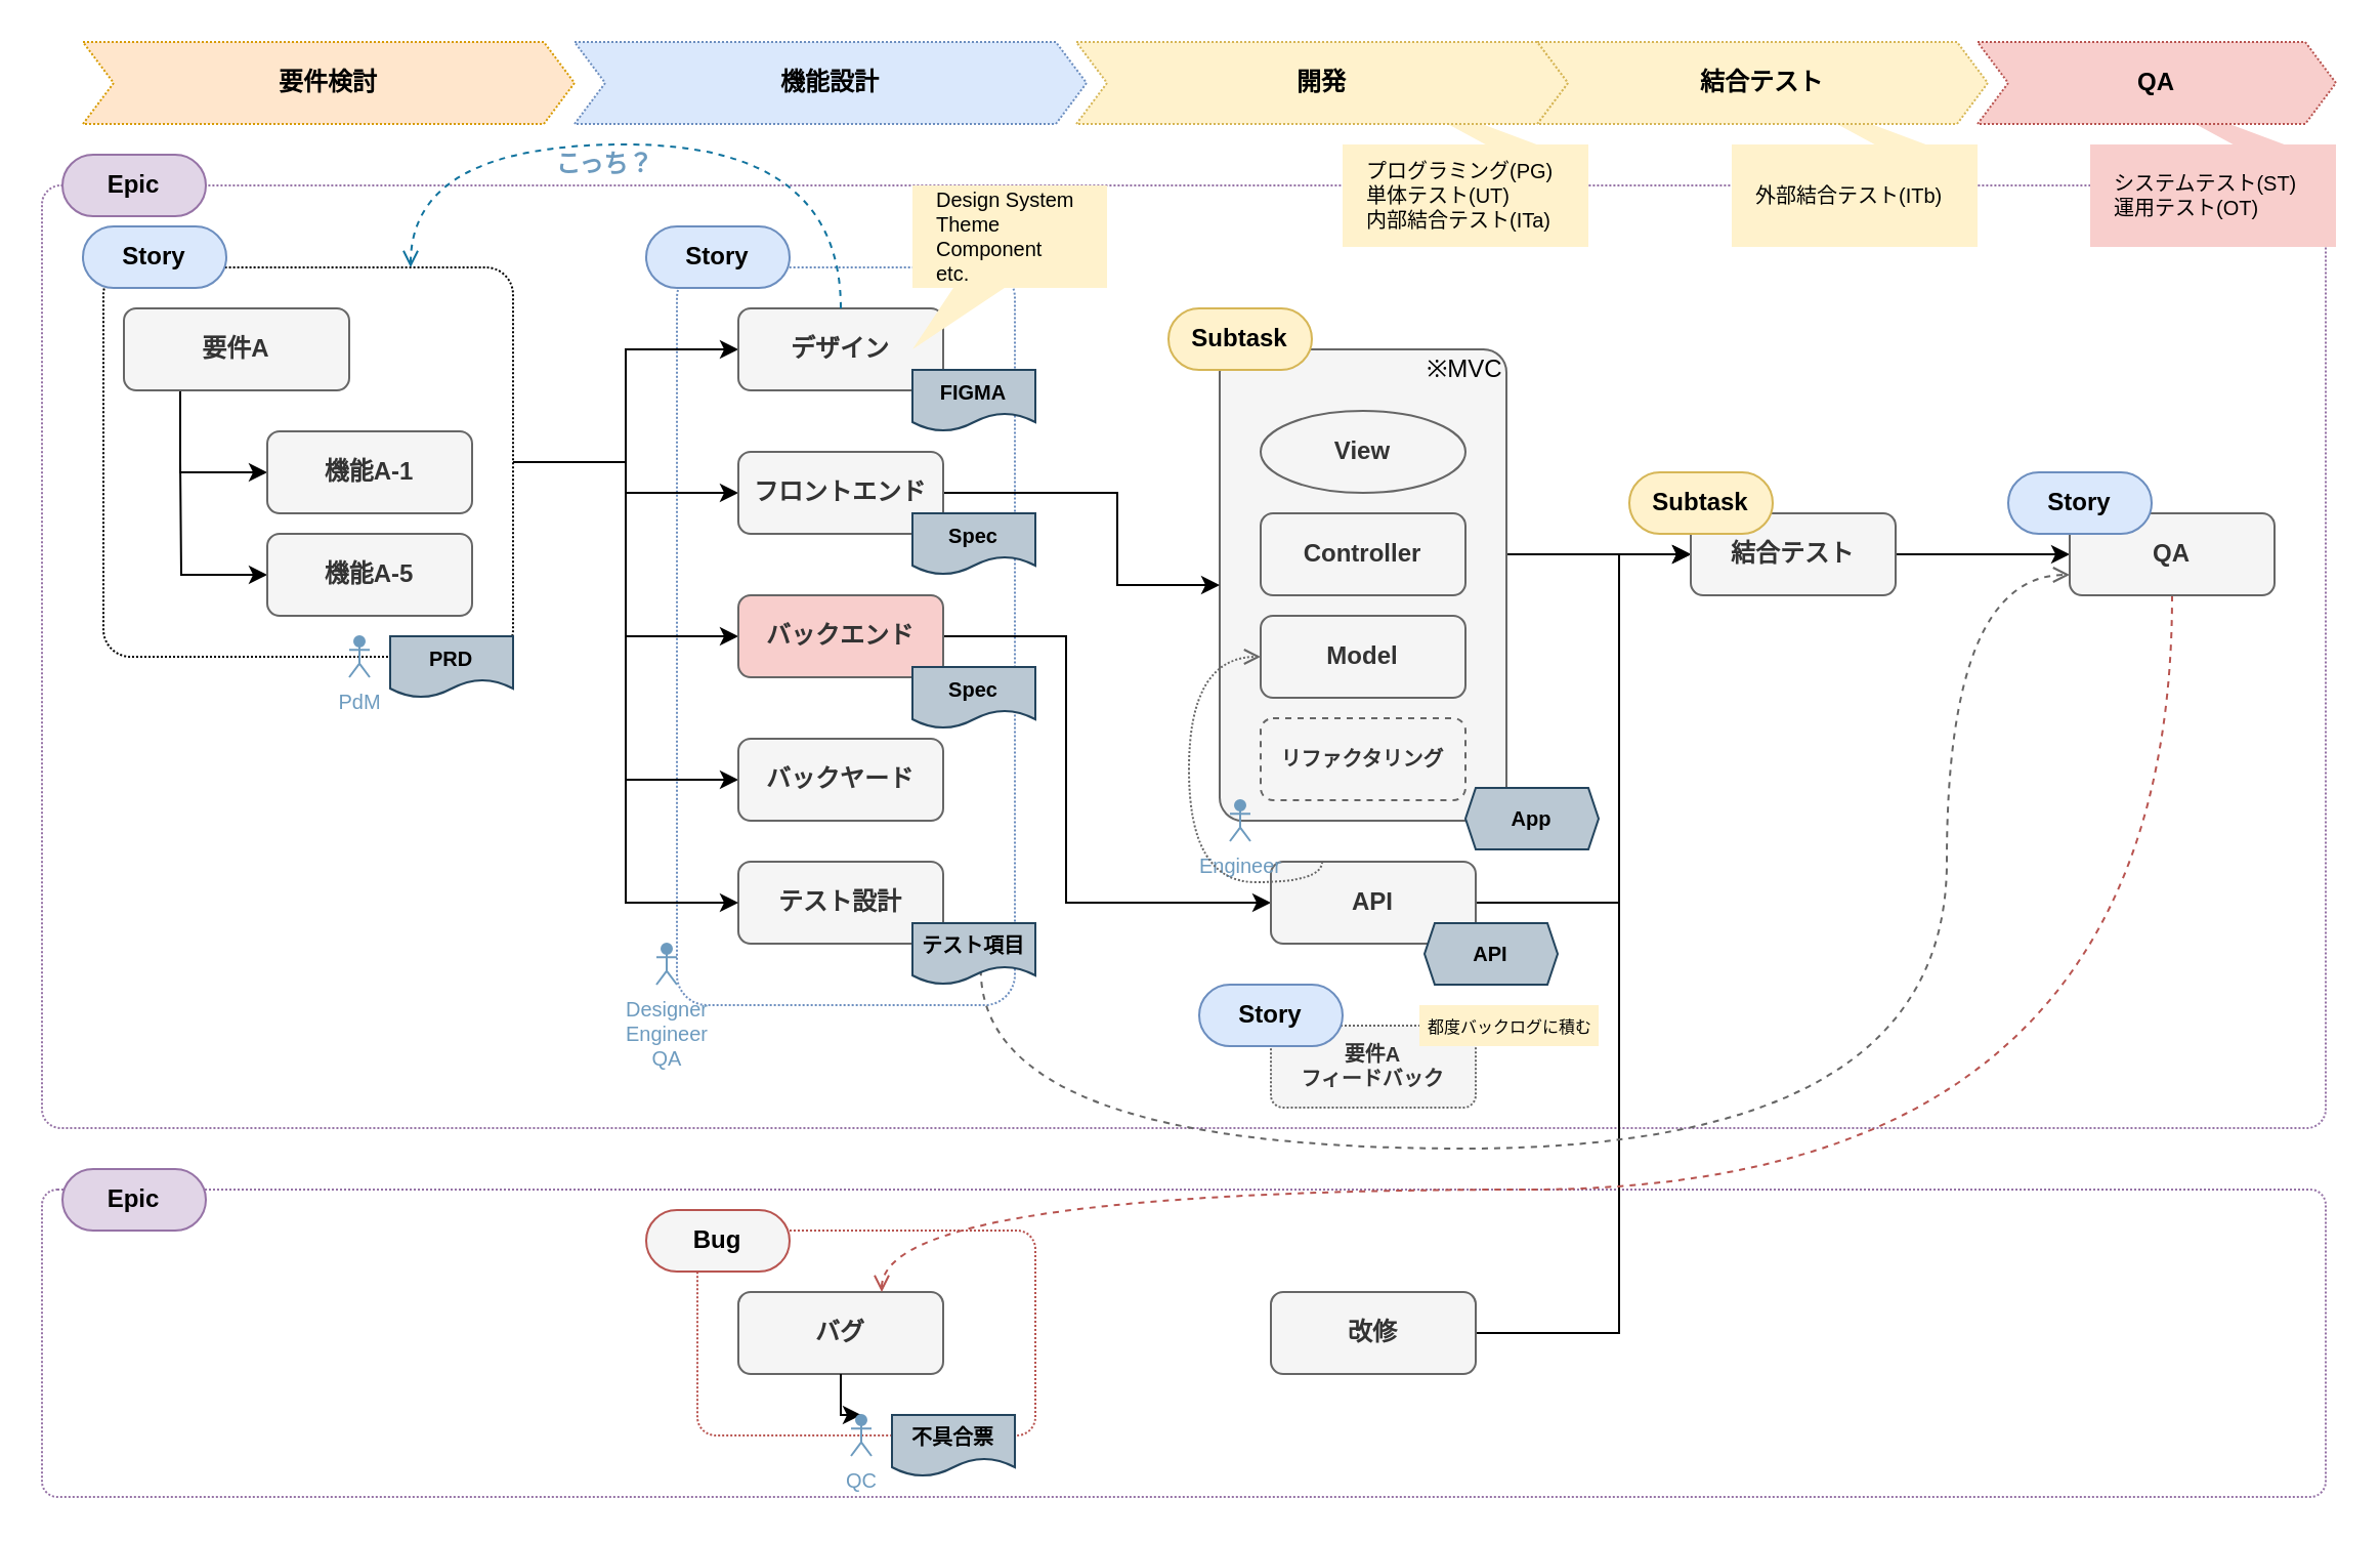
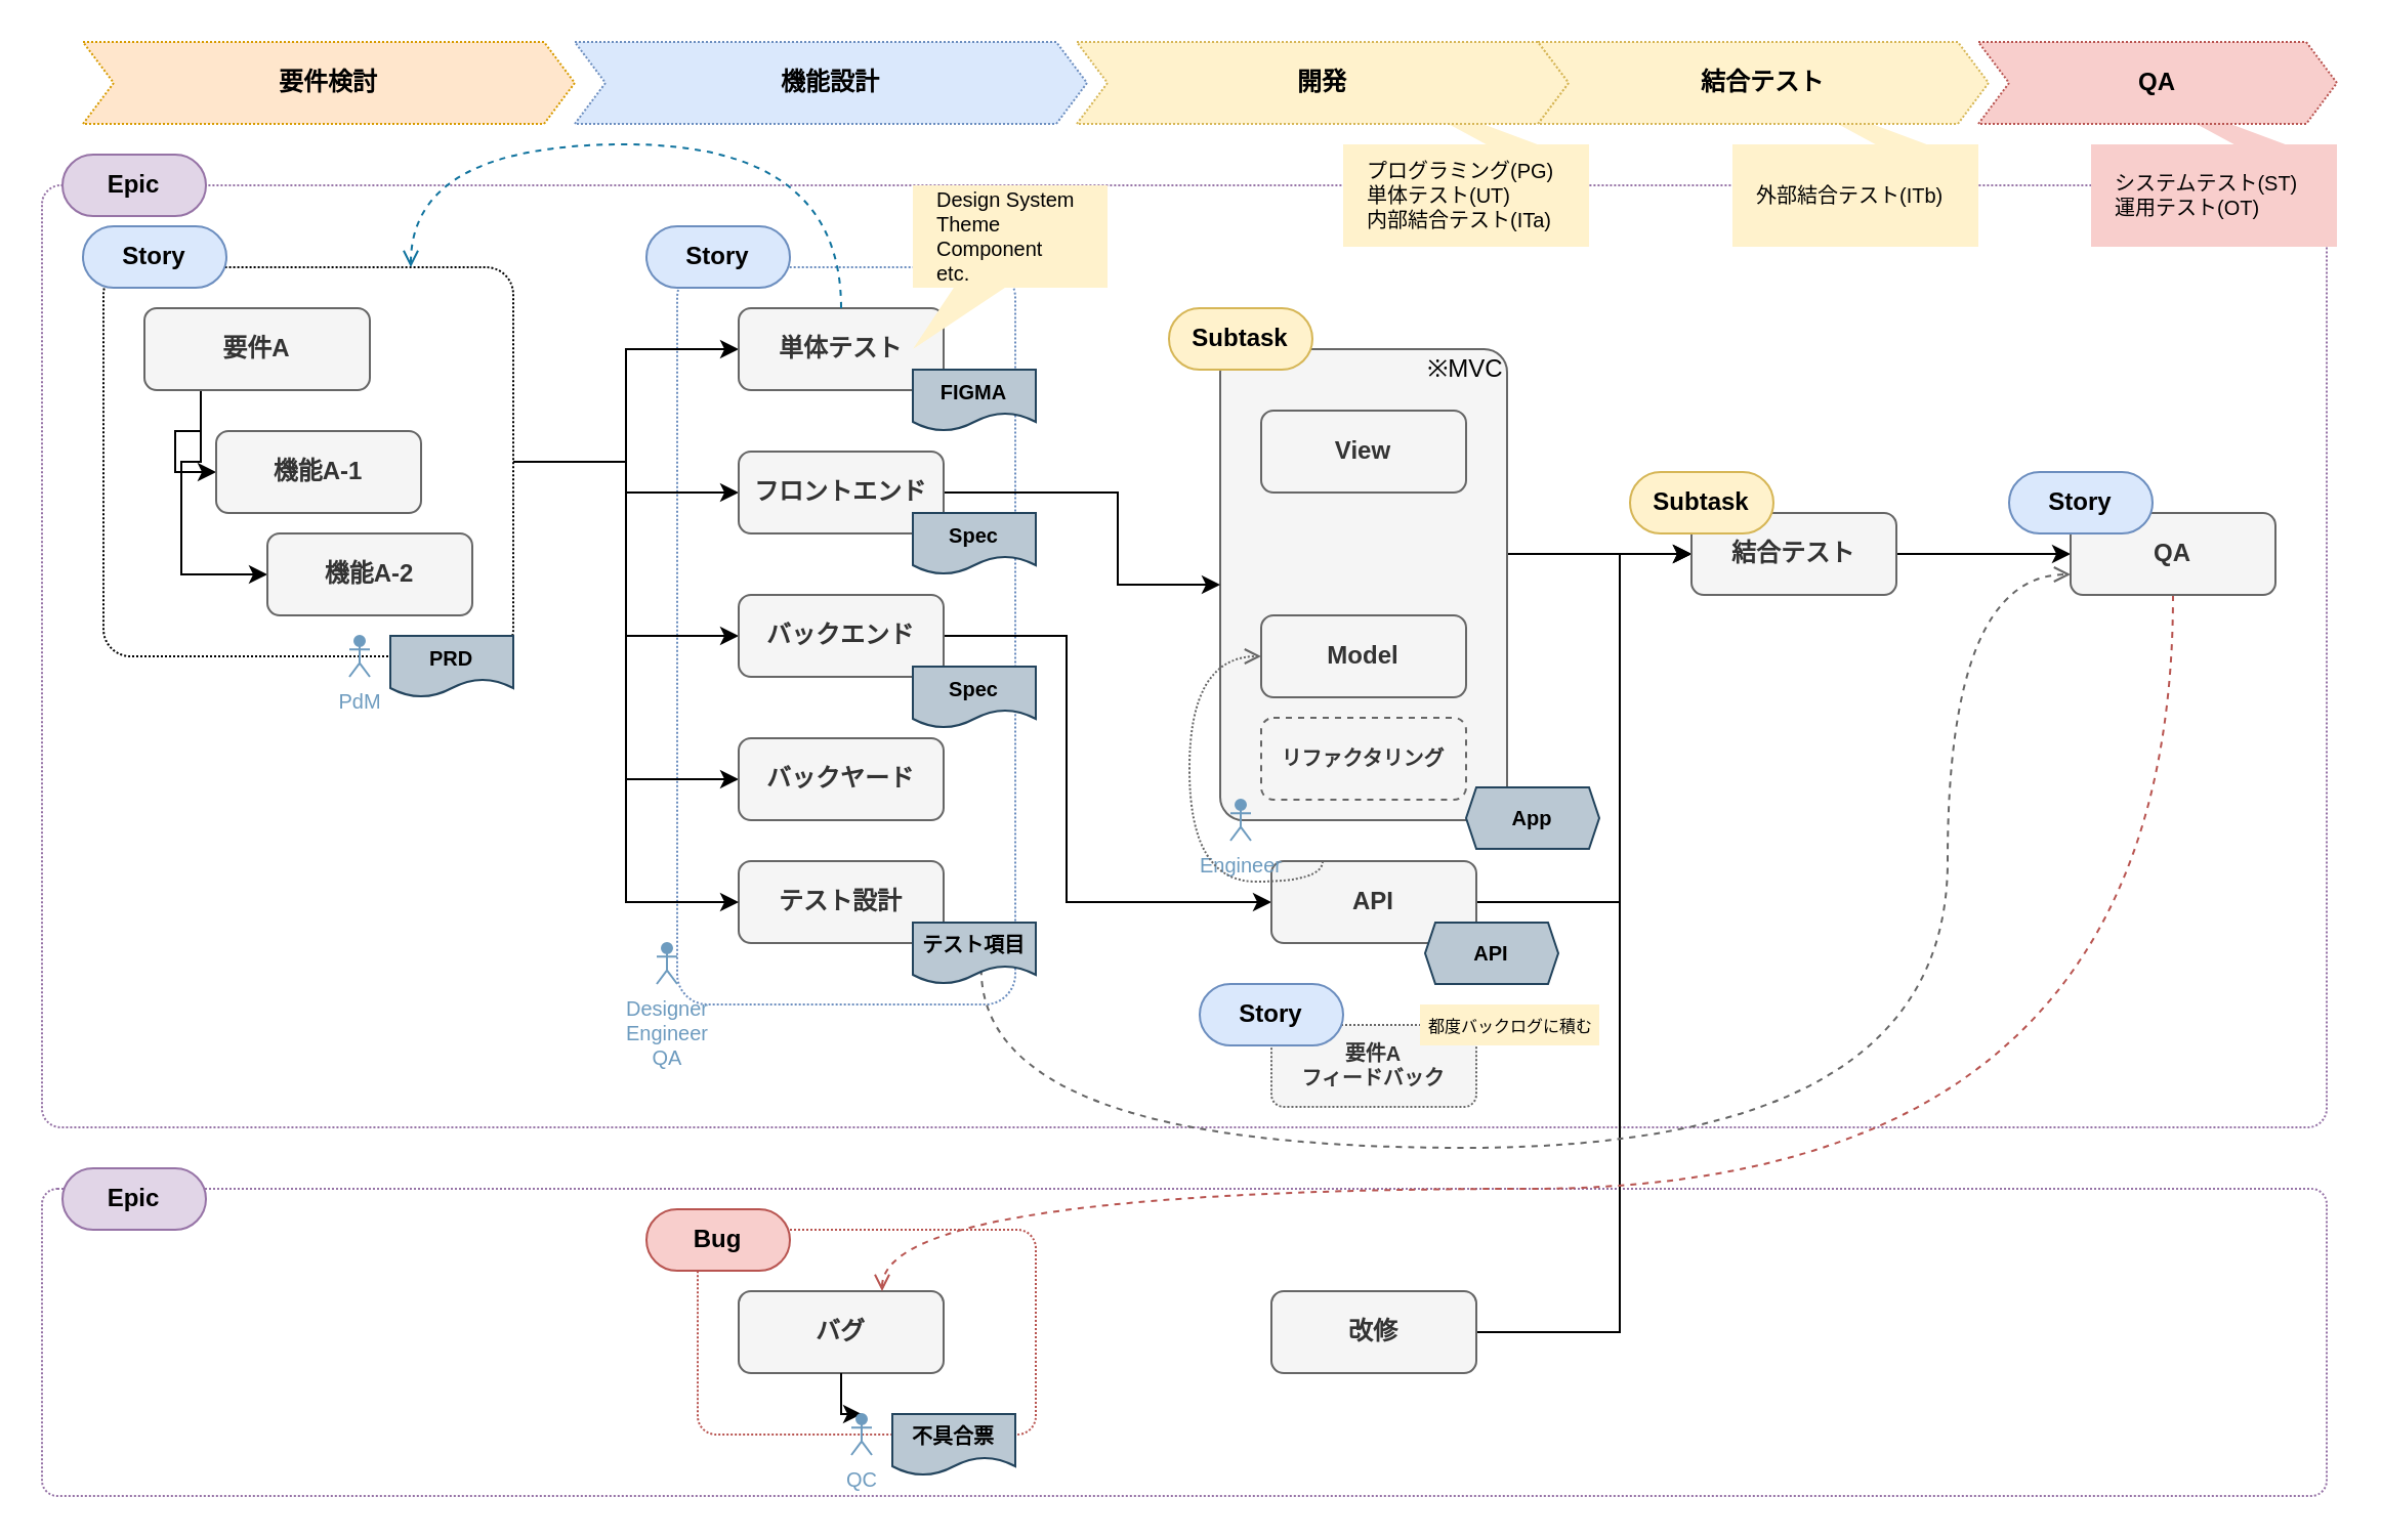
- <mxCell id="61" value="こっち？" style="text;html=1;strokeColor=none;fillColor=none;align=center;verticalAlign=middle;whiteSpace=wrap;rounded=0;fontSize=12;fontColor=#6D9BBF;fontStyle=1" vertex="1" parent="1"><mxGeometry x="270" y="70" width="50" height="20" as="geometry" /></mxCell>
- <mxCell id="11" value="要件A" style="rounded=1;whiteSpace=wrap;html=1;fontSize=12;fontStyle=1;fillColor=#f5f5f5;strokeColor=#666666;fontColor=#333333;" parent="1" vertex="1"><mxGeometry x="60" y="150" width="110" height="40" as="geometry" /></mxCell>
+ <mxCell id="11" value="要件A" style="rounded=1;whiteSpace=wrap;html=1;fontSize=12;fontStyle=1;fillColor=#f5f5f5;strokeColor=#666666;fontColor=#333333;" parent="1" vertex="1"><mxGeometry x="70" y="150" width="110" height="40" as="geometry" /></mxCell>
- <mxCell id="22" value="デザイン" style="rounded=1;whiteSpace=wrap;html=1;fontSize=12;fontStyle=1;fillColor=#f5f5f5;strokeColor=#666666;fontColor=#333333;" parent="1" vertex="1"><mxGeometry x="360" y="150" width="100" height="40" as="geometry" /></mxCell>
+ <mxCell id="22" value="単体テスト" style="rounded=1;whiteSpace=wrap;html=1;fontSize=12;fontStyle=1;fillColor=#f5f5f5;strokeColor=#666666;fontColor=#333333;" parent="1" vertex="1"><mxGeometry x="360" y="150" width="100" height="40" as="geometry" /></mxCell>
- <mxCell id="29" value="View" style="ellipse;whiteSpace=wrap;html=1;fontSize=12;fontStyle=1;fillColor=#f5f5f5;strokeColor=#666666;fontColor=#333333;" parent="1" vertex="1"><mxGeometry x="615" y="200" width="100" height="40" as="geometry" /></mxCell>
+ <mxCell id="29" value="View" style="rounded=1;whiteSpace=wrap;html=1;fontSize=12;fontStyle=1;fillColor=#f5f5f5;strokeColor=#666666;fontColor=#333333;" parent="1" vertex="1"><mxGeometry x="615" y="200" width="100" height="40" as="geometry" /></mxCell>
- <mxCell id="17" value="機能A-1" style="rounded=1;whiteSpace=wrap;html=1;fontSize=12;fontStyle=1;fillColor=#f5f5f5;strokeColor=#666666;fontColor=#333333;" parent="1" vertex="1"><mxGeometry x="130" y="210" width="100" height="40" as="geometry" /></mxCell>
+ <mxCell id="17" value="機能A-1" style="rounded=1;whiteSpace=wrap;html=1;fontSize=12;fontStyle=1;fillColor=#f5f5f5;strokeColor=#666666;fontColor=#333333;" parent="1" vertex="1"><mxGeometry x="105" y="210" width="100" height="40" as="geometry" /></mxCell>
- <mxCell id="30" value="Controller" style="rounded=1;whiteSpace=wrap;html=1;fontSize=12;fontStyle=1;fillColor=#f5f5f5;strokeColor=#666666;fontColor=#333333;" parent="1" vertex="1"><mxGeometry x="615" y="250" width="100" height="40" as="geometry" /></mxCell>
- <mxCell id="18" value="機能A-5" style="rounded=1;whiteSpace=wrap;html=1;fontSize=12;fontStyle=1;fillColor=#f5f5f5;strokeColor=#666666;fontColor=#333333;" parent="1" vertex="1"><mxGeometry x="130" y="260" width="100" height="40" as="geometry" /></mxCell>
+ <mxCell id="18" value="機能A-2" style="rounded=1;whiteSpace=wrap;html=1;fontSize=12;fontStyle=1;fillColor=#f5f5f5;strokeColor=#666666;fontColor=#333333;" parent="1" vertex="1"><mxGeometry x="130" y="260" width="100" height="40" as="geometry" /></mxCell>
- <mxCell id="26" value="バックエンド" style="rounded=1;whiteSpace=wrap;html=1;fontSize=12;fontStyle=1;fillColor=#f8cecc;strokeColor=#666666;fontColor=#333333;" parent="1" vertex="1"><mxGeometry x="360" y="290" width="100" height="40" as="geometry" /></mxCell>
+ <mxCell id="26" value="バックエンド" style="rounded=1;whiteSpace=wrap;html=1;fontSize=12;fontStyle=1;fillColor=#f5f5f5;strokeColor=#666666;fontColor=#333333;" parent="1" vertex="1"><mxGeometry x="360" y="290" width="100" height="40" as="geometry" /></mxCell>
- <mxCell id="52" value="Bug" style="rounded=1;whiteSpace=wrap;html=1;fontSize=12;fontStyle=1;fillColor=#f5f5f5;strokeColor=#b85450;arcSize=50;" vertex="1" parent="1"><mxGeometry x="315" y="590" width="70" height="30" as="geometry" /></mxCell>
+ <mxCell id="52" value="Bug" style="rounded=1;whiteSpace=wrap;html=1;fontSize=12;fontStyle=1;fillColor=#f8cecc;strokeColor=#b85450;arcSize=50;" vertex="1" parent="1"><mxGeometry x="315" y="590" width="70" height="30" as="geometry" /></mxCell>
